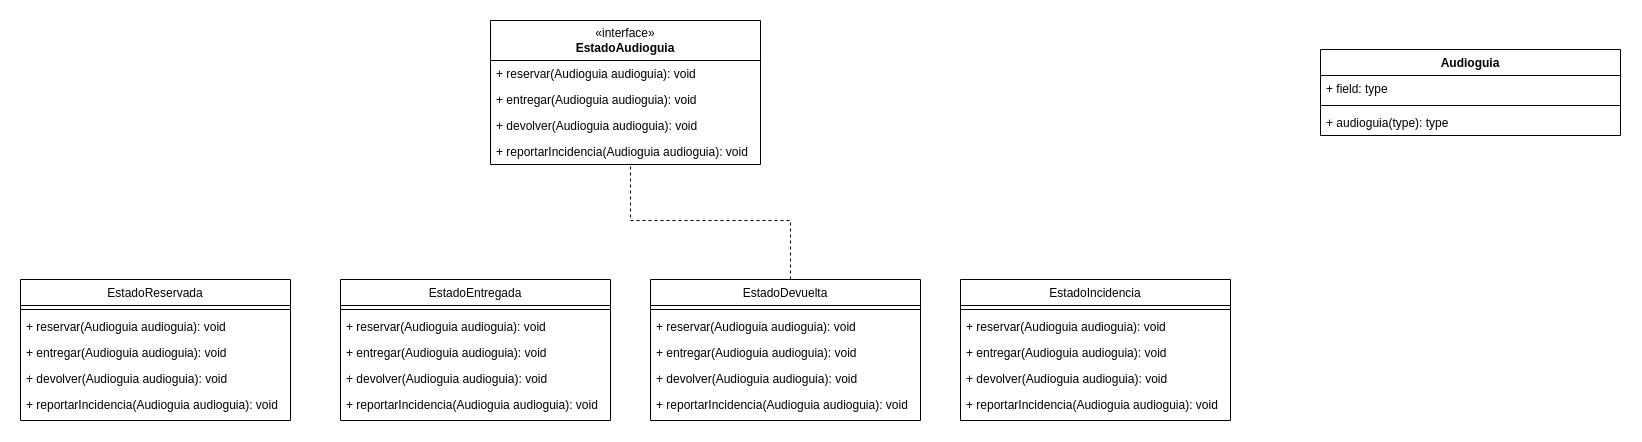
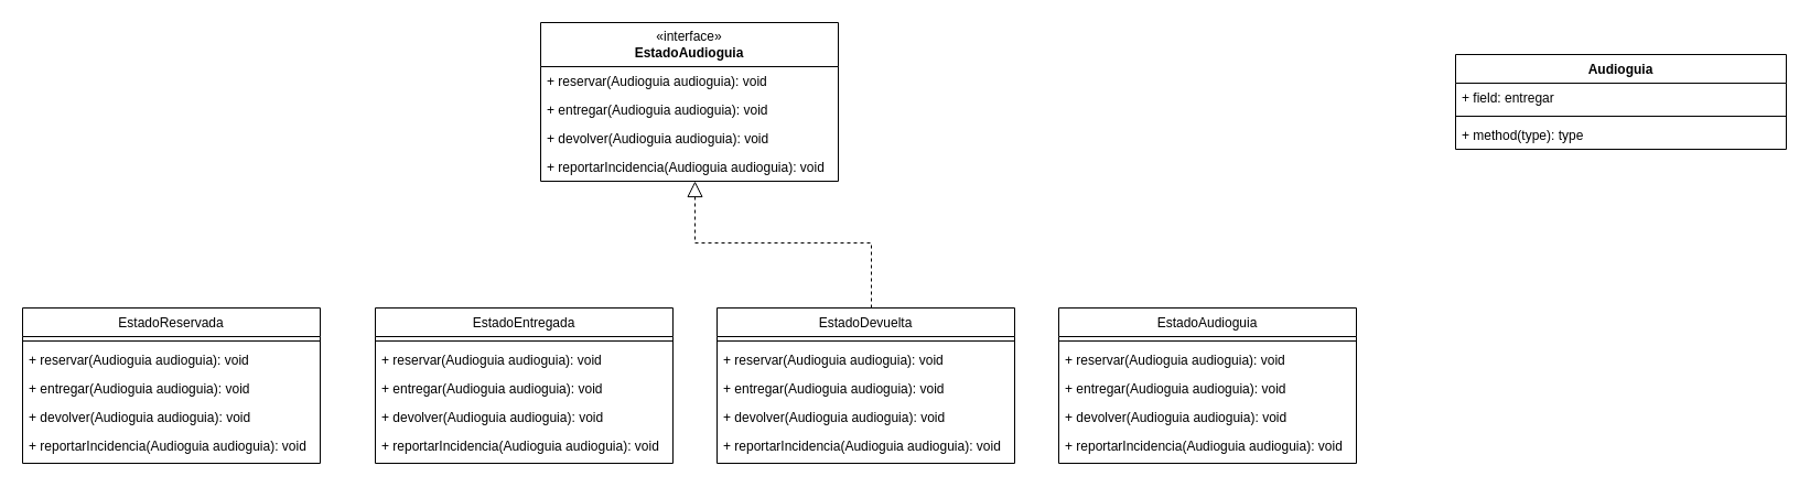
- <mxCell id="33" value="+ field: type" style="text;strokeColor=none;fillColor=none;align=left;verticalAlign=top;spacingLeft=4;spacingRight=4;overflow=hidden;rotatable=0;points=[[0,0.5],[1,0.5]];portConstraint=eastwest;whiteSpace=wrap;html=1;" vertex="1" parent="32"><mxGeometry y="26" width="300" height="26" as="geometry" /></mxCell>
+ <mxCell id="33" value="+ field: entregar" style="text;strokeColor=none;fillColor=none;align=left;verticalAlign=top;spacingLeft=4;spacingRight=4;overflow=hidden;rotatable=0;points=[[0,0.5],[1,0.5]];portConstraint=eastwest;whiteSpace=wrap;html=1;" vertex="1" parent="32"><mxGeometry y="26" width="300" height="26" as="geometry" /></mxCell>
- <mxCell id="35" value="+ audioguia(type): type" style="text;strokeColor=none;fillColor=none;align=left;verticalAlign=top;spacingLeft=4;spacingRight=4;overflow=hidden;rotatable=0;points=[[0,0.5],[1,0.5]];portConstraint=eastwest;whiteSpace=wrap;html=1;" vertex="1" parent="32"><mxGeometry y="60" width="300" height="26" as="geometry" /></mxCell>
+ <mxCell id="35" value="+ method(type): type" style="text;strokeColor=none;fillColor=none;align=left;verticalAlign=top;spacingLeft=4;spacingRight=4;overflow=hidden;rotatable=0;points=[[0,0.5],[1,0.5]];portConstraint=eastwest;whiteSpace=wrap;html=1;" vertex="1" parent="32"><mxGeometry y="60" width="300" height="26" as="geometry" /></mxCell>
- <mxCell id="31" value="" style="endArrow=none;dashed=1;endFill=0;endSize=12;html=1;rounded=0;edgeStyle=orthogonalEdgeStyle;" edge="1" parent="1" source="25" target="8"><mxGeometry width="160" relative="1" as="geometry"><mxPoint x="710" y="345" as="sourcePoint" /><mxPoint x="1185" y="230" as="targetPoint" /><Array as="points"><mxPoint x="790" y="220" /><mxPoint x="630" y="220" /></Array></mxGeometry></mxCell>
+ <mxCell id="31" value="" style="endArrow=block;dashed=1;endFill=0;endSize=12;html=1;rounded=0;edgeStyle=orthogonalEdgeStyle;" edge="1" parent="1" source="25" target="8"><mxGeometry width="160" relative="1" as="geometry"><mxPoint x="710" y="345" as="sourcePoint" /><mxPoint x="1185" y="230" as="targetPoint" /><Array as="points"><mxPoint x="790" y="220" /><mxPoint x="630" y="220" /></Array></mxGeometry></mxCell>
- <mxCell id="19" value="EstadoIncidencia" style="swimlane;fontStyle=0;align=center;verticalAlign=top;childLayout=stackLayout;horizontal=1;startSize=26;horizontalStack=0;resizeParent=1;resizeLast=0;collapsible=1;marginBottom=0;rounded=0;shadow=0;strokeWidth=1;" vertex="1" parent="1"><mxGeometry x="960" y="279" width="270" height="141" as="geometry"><mxRectangle x="550" y="140" width="160" height="26" as="alternateBounds" /></mxGeometry></mxCell>
+ <mxCell id="19" value="EstadoAudioguia" style="swimlane;fontStyle=0;align=center;verticalAlign=top;childLayout=stackLayout;horizontal=1;startSize=26;horizontalStack=0;resizeParent=1;resizeLast=0;collapsible=1;marginBottom=0;rounded=0;shadow=0;strokeWidth=1;" vertex="1" parent="1"><mxGeometry x="960" y="279" width="270" height="141" as="geometry"><mxRectangle x="550" y="140" width="160" height="26" as="alternateBounds" /></mxGeometry></mxCell>
